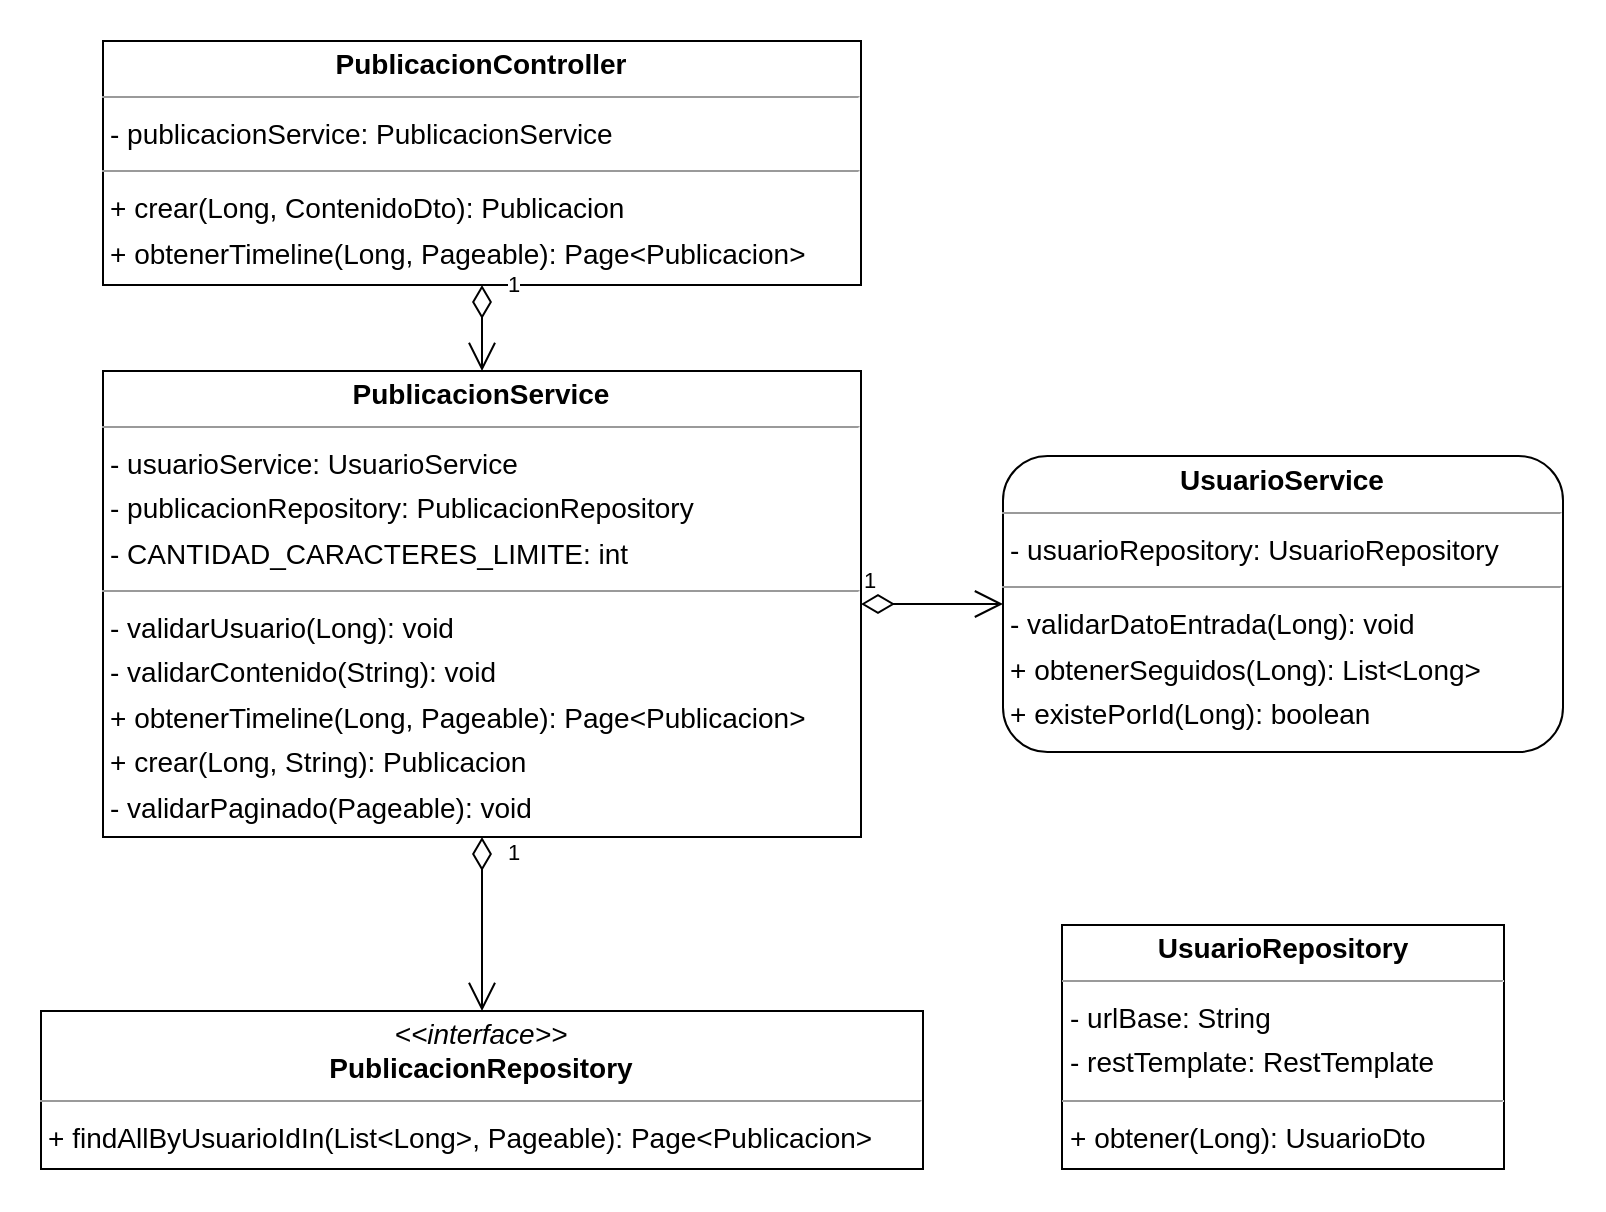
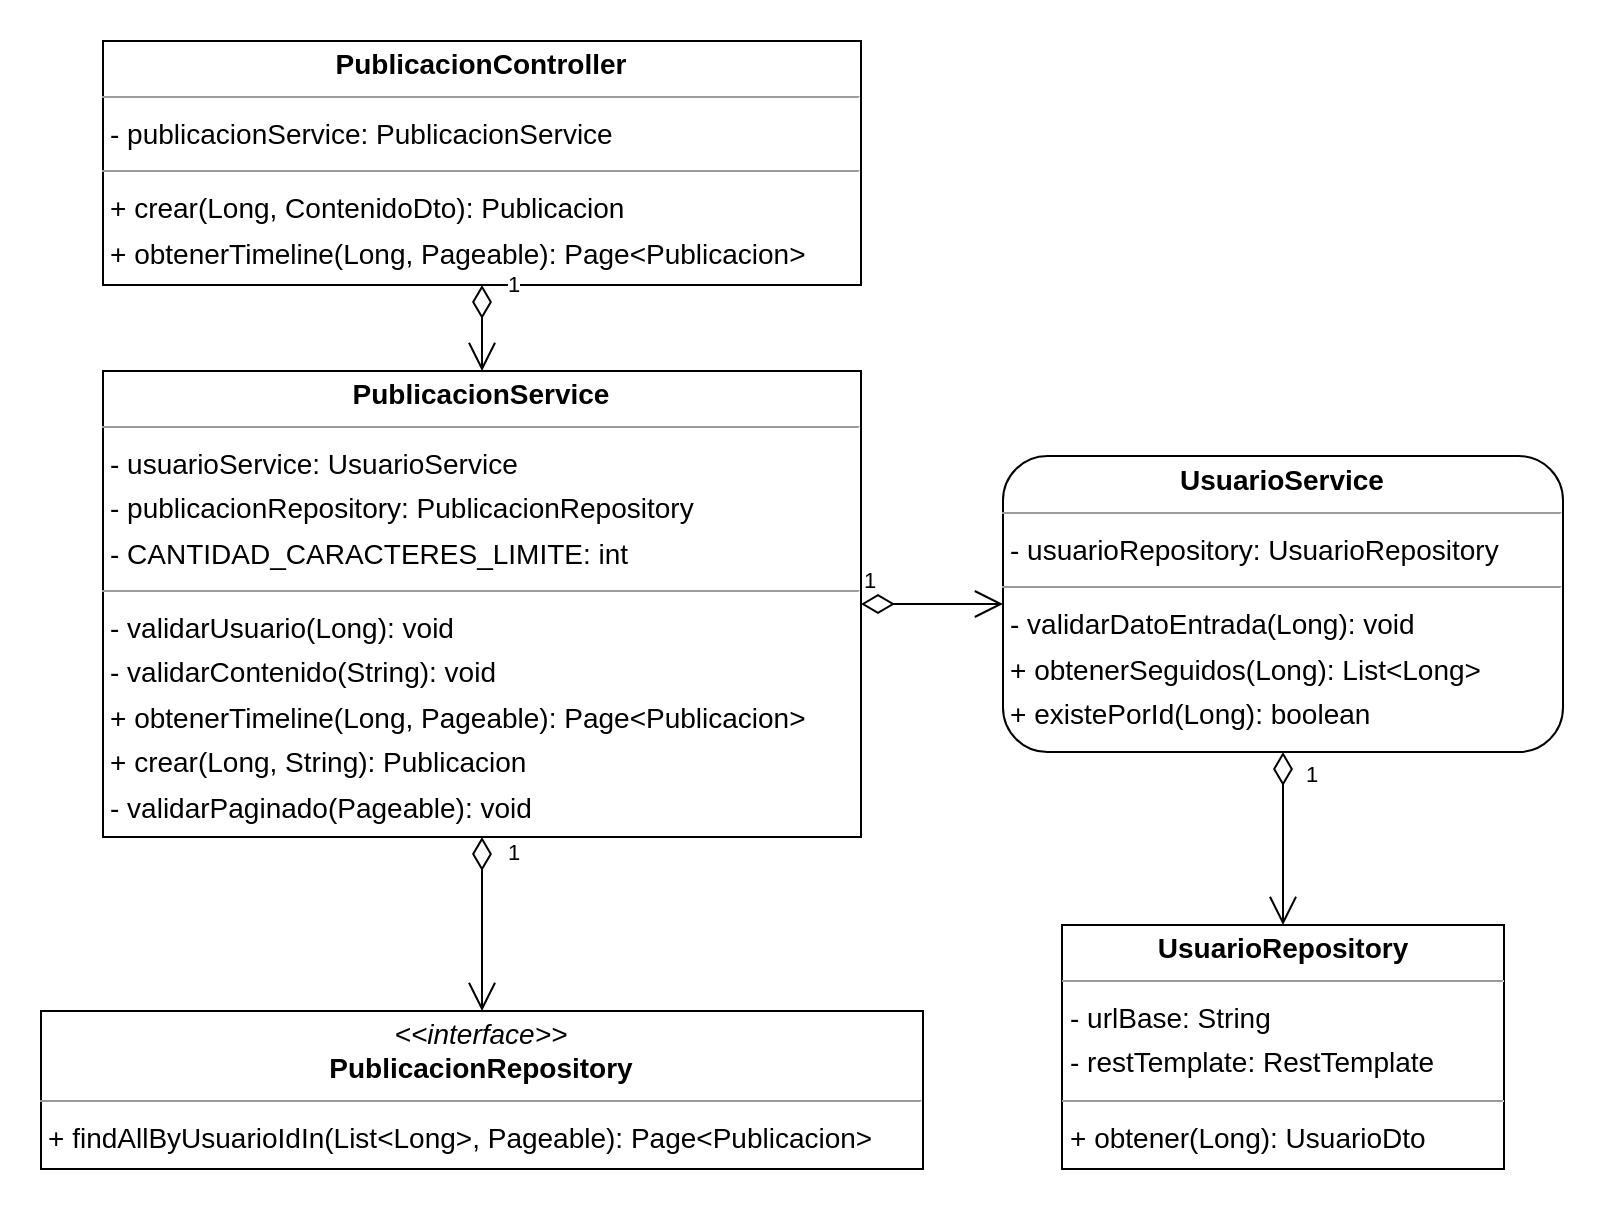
+ <mxCell id="10" value="1" style="endArrow=open;html=1;endSize=12;startArrow=diamondThin;startSize=14;startFill=0;edgeStyle=orthogonalEdgeStyle;align=left;verticalAlign=bottom;rounded=0;" edge="1" parent="1" source="6" target="5"><mxGeometry x="-0.549" y="10" relative="1" as="geometry"><mxPoint x="160" y="127" as="sourcePoint" /><mxPoint x="160" y="215" as="targetPoint" /><mxPoint as="offset" /></mxGeometry></mxCell>
